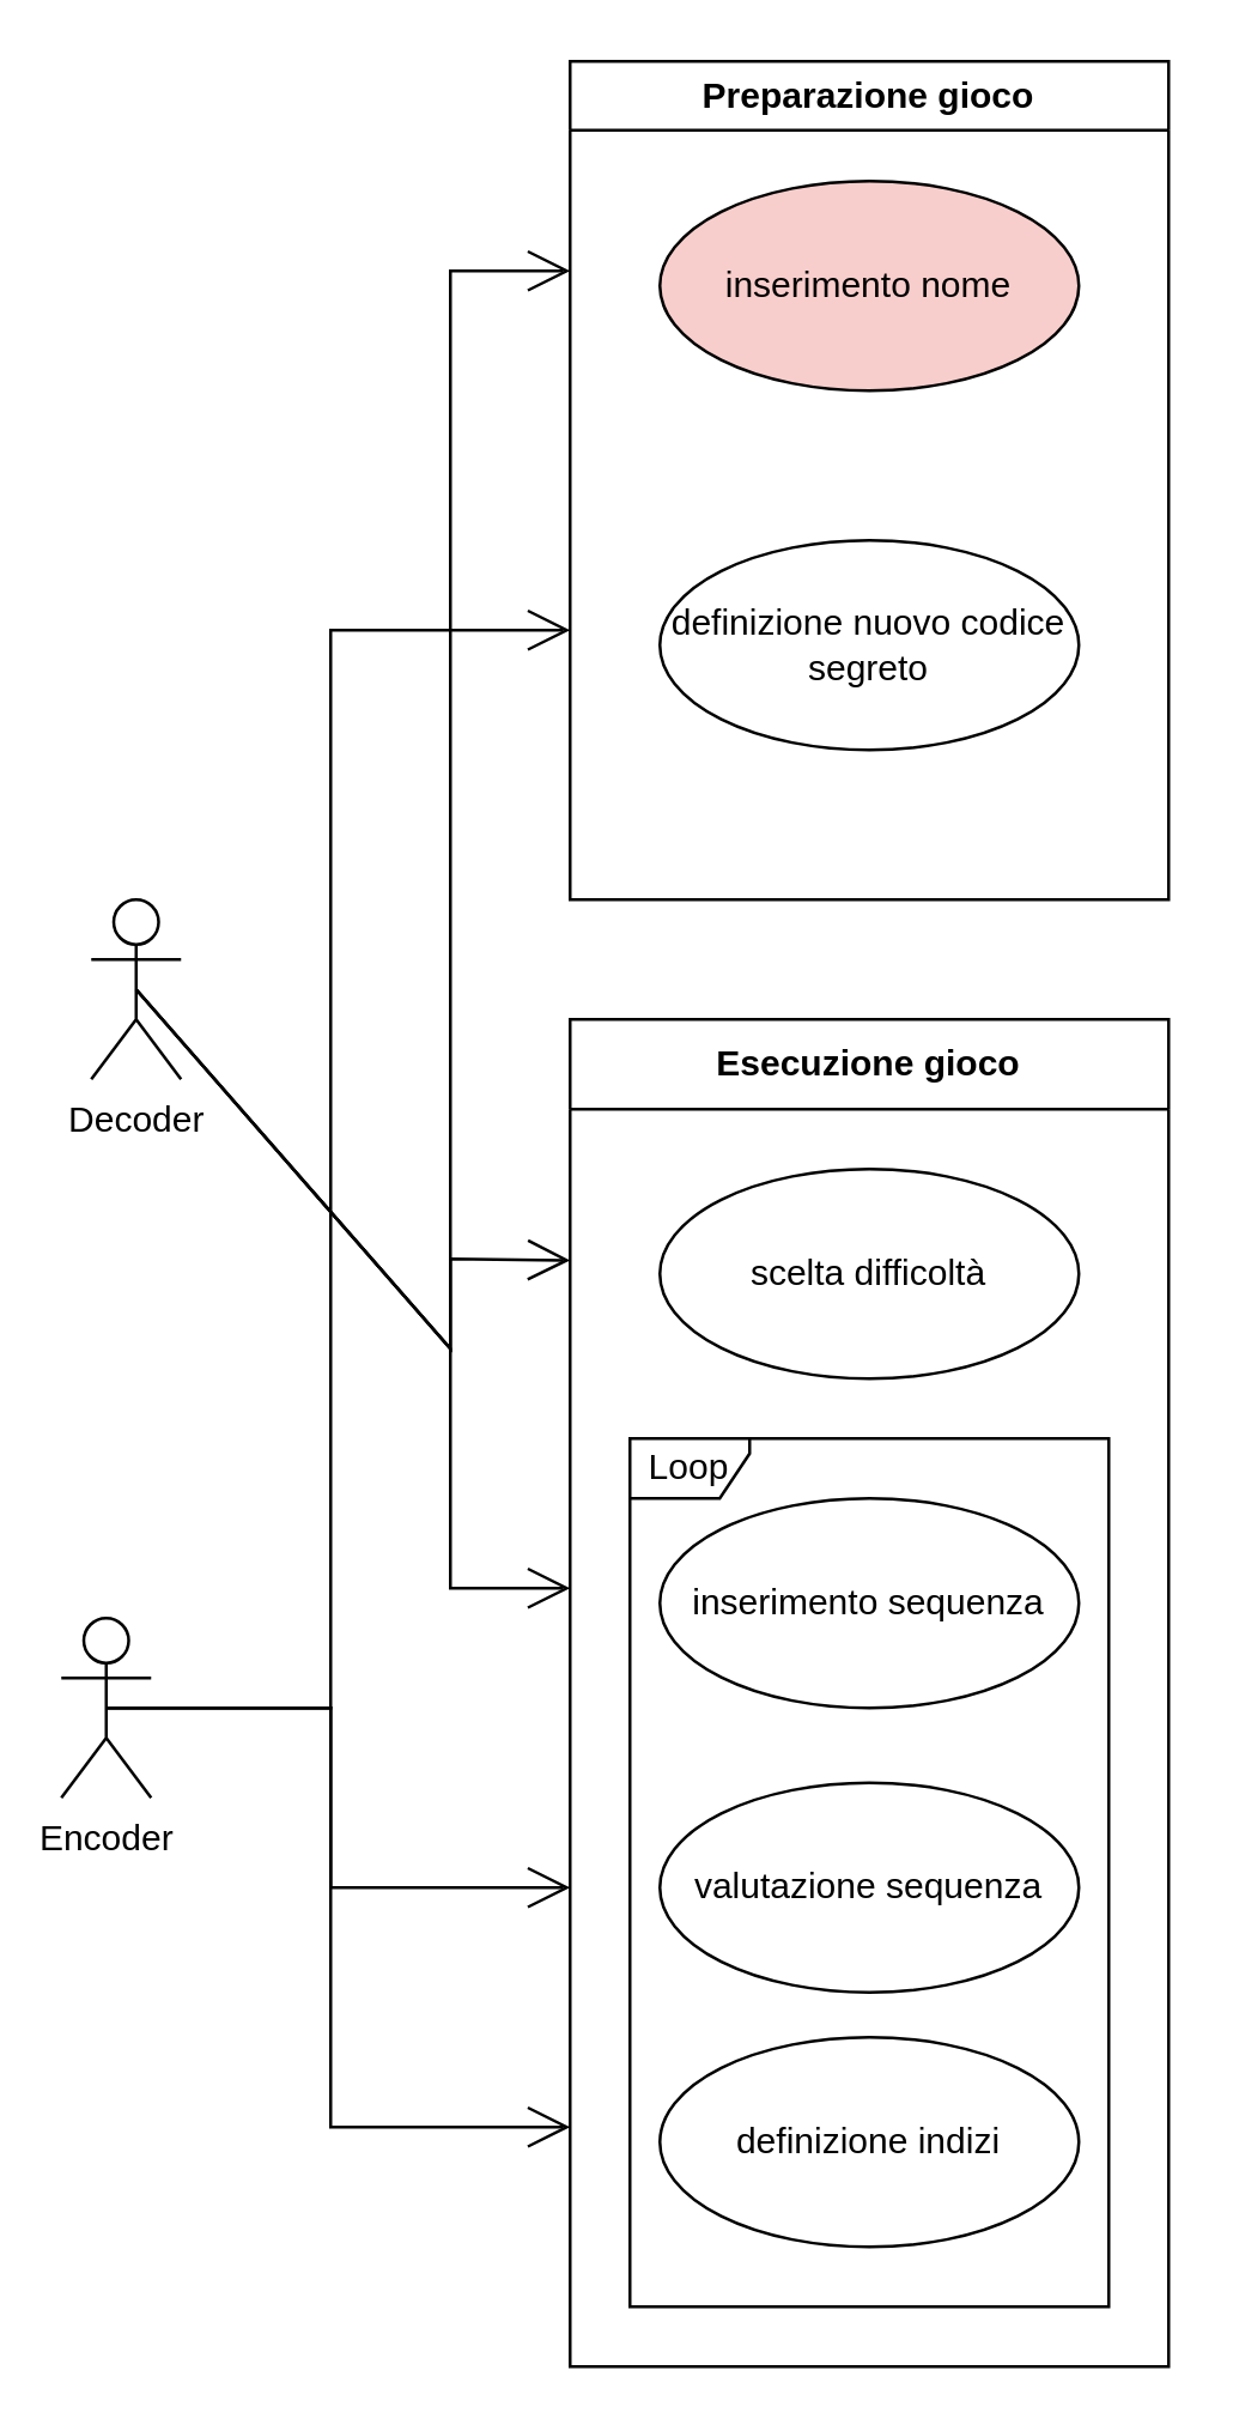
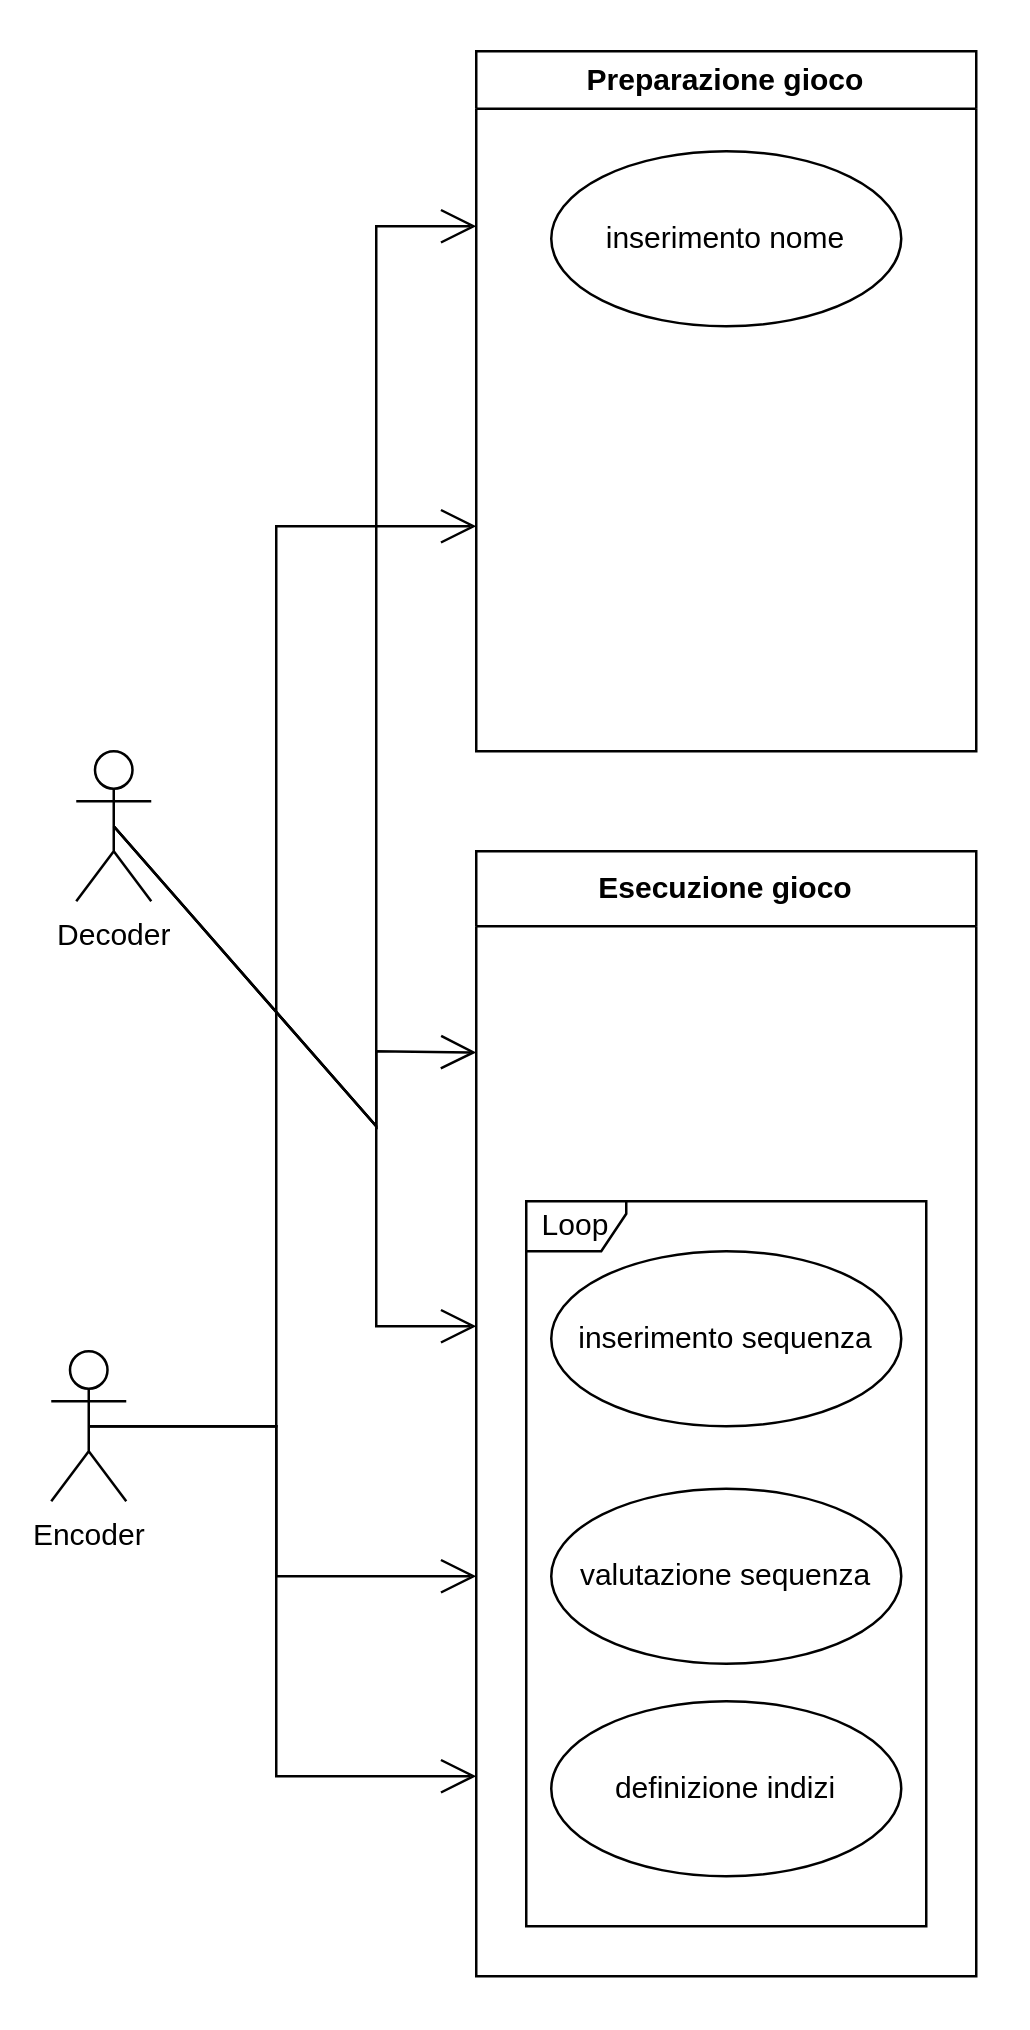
- <mxCell id="3" value="inserimento nome" style="ellipse;whiteSpace=wrap;html=1;fillColor=#f8cecc;" parent="2" vertex="1"><mxGeometry x="30" y="40" width="140" height="70" as="geometry" /></mxCell>
+ <mxCell id="3" value="inserimento nome" style="ellipse;whiteSpace=wrap;html=1;" parent="2" vertex="1"><mxGeometry x="30" y="40" width="140" height="70" as="geometry" /></mxCell>
- <mxCell id="4" value="definizione nuovo codice segreto" style="ellipse;whiteSpace=wrap;html=1;" parent="2" vertex="1"><mxGeometry x="30" y="160" width="140" height="70" as="geometry" /></mxCell>
- <mxCell id="10" value="scelta difficoltà" style="ellipse;whiteSpace=wrap;html=1;" vertex="1" parent="9"><mxGeometry x="30" y="50" width="140" height="70" as="geometry" /></mxCell>
